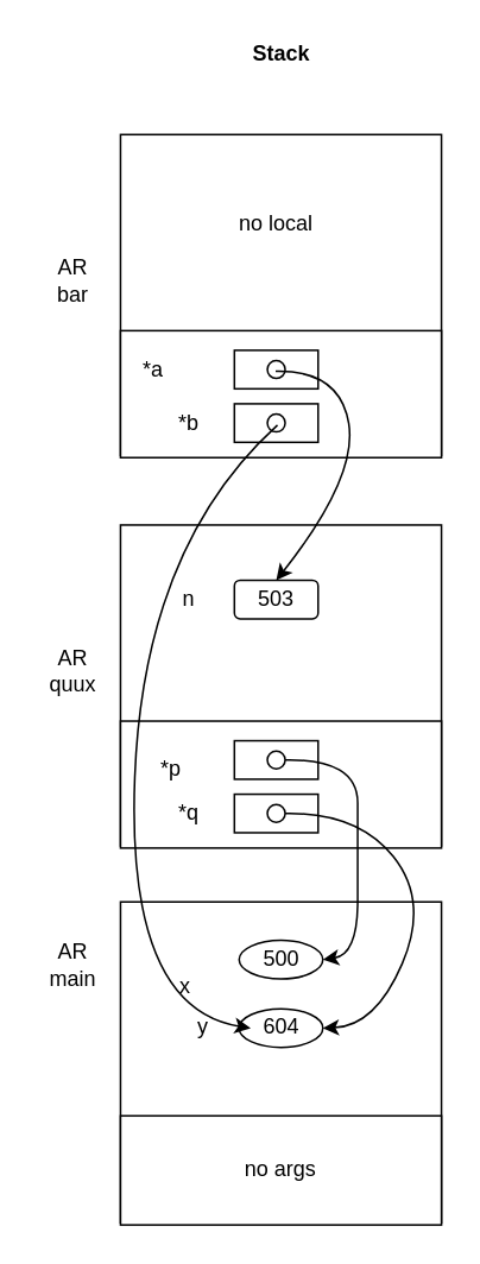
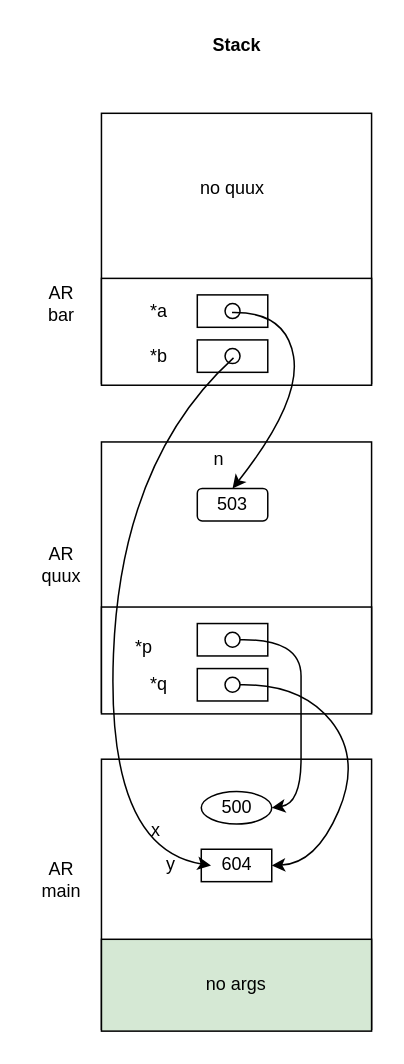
- <mxCell id="35" value="no local" style="text;html=1;strokeColor=none;fillColor=none;align=center;verticalAlign=middle;whiteSpace=wrap;rounded=0;" parent="28" vertex="1"><mxGeometry x="61.02" y="40" width="52.65" height="20" as="geometry" /></mxCell>
+ <mxCell id="35" value="no quux" style="text;html=1;strokeColor=none;fillColor=none;align=center;verticalAlign=middle;whiteSpace=wrap;rounded=0;" parent="28" vertex="1"><mxGeometry x="61.02" y="40" width="52.65" height="20" as="geometry" /></mxCell>
- <mxCell id="38" value="AR&lt;br&gt;bar" style="text;html=1;align=center;verticalAlign=middle;resizable=0;points=[];autosize=1;" parent="1" vertex="1"><mxGeometry x="25" y="142" width="30" height="30" as="geometry" /></mxCell>
+ <mxCell id="38" value="AR&lt;br&gt;bar" style="text;html=1;align=center;verticalAlign=middle;resizable=0;points=[];autosize=1;" parent="1" vertex="1"><mxGeometry x="25" y="187" width="30" height="30" as="geometry" /></mxCell>
- <mxCell id="32" value="*a" style="text;html=1;strokeColor=none;fillColor=none;align=center;verticalAlign=middle;whiteSpace=wrap;rounded=0;" parent="28" vertex="1"><mxGeometry x="3.002" y="124.6" width="31.304" height="14.4" as="geometry" /></mxCell>
+ <mxCell id="32" value="*a" style="text;html=1;strokeColor=none;fillColor=none;align=center;verticalAlign=middle;whiteSpace=wrap;rounded=0;" parent="28" vertex="1"><mxGeometry x="23.002" y="124.6" width="31.304" height="14.4" as="geometry" /></mxCell>
- <mxCell id="22" value="n" style="text;html=1;strokeColor=none;fillColor=none;align=center;verticalAlign=middle;whiteSpace=wrap;rounded=0;" parent="14" vertex="1"><mxGeometry x="23.002" y="34.6" width="31.304" height="14.4" as="geometry" /></mxCell>
+ <mxCell id="22" value="n" style="text;html=1;strokeColor=none;fillColor=none;align=center;verticalAlign=middle;whiteSpace=wrap;rounded=0;" parent="14" vertex="1"><mxGeometry x="63.002" y="4.6" width="31.304" height="14.4" as="geometry" /></mxCell>
- <mxCell id="11" value="AR &lt;br&gt;main" style="text;html=1;align=center;verticalAlign=middle;resizable=0;points=[];autosize=1;" parent="1" vertex="1"><mxGeometry x="20" y="526" width="40" height="30" as="geometry" /></mxCell>
+ <mxCell id="11" value="AR &lt;br&gt;main" style="text;html=1;align=center;verticalAlign=middle;resizable=0;points=[];autosize=1;" parent="1" vertex="1"><mxGeometry x="20" y="571" width="40" height="30" as="geometry" /></mxCell>
- <mxCell id="9" value="604" style="ellipse;whiteSpace=wrap;html=1;" parent="4" vertex="1"><mxGeometry x="66.522" y="60" width="46.957" height="21.6" as="geometry" /></mxCell>
+ <mxCell id="9" value="604" style="rounded=0;whiteSpace=wrap;html=1;" parent="4" vertex="1"><mxGeometry x="66.522" y="60" width="46.957" height="21.6" as="geometry" /></mxCell>
- <mxCell id="8" value="no args" style="rounded=0;whiteSpace=wrap;html=1;" parent="4" vertex="1"><mxGeometry y="120" width="180" height="61.2" as="geometry" /></mxCell>
+ <mxCell id="8" value="no args" style="rounded=0;whiteSpace=wrap;html=1;fillColor=#d5e8d4;" parent="4" vertex="1"><mxGeometry y="120" width="180" height="61.2" as="geometry" /></mxCell>
